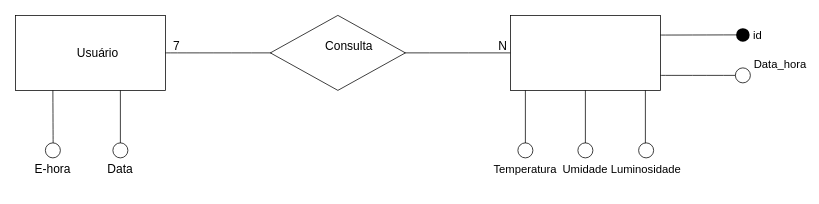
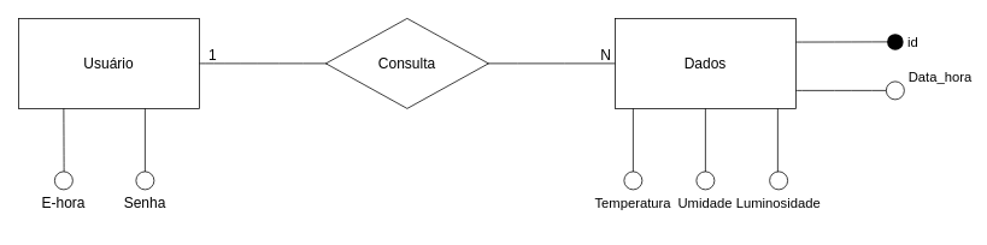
- <mxCell id="7" value="Consulta" style="text;strokeColor=none;fillColor=none;html=1;align=center;verticalAlign=middle;whiteSpace=wrap;rounded=0;fontSize=16;" vertex="1" parent="1"><mxGeometry x="435" y="45" width="60" height="30" as="geometry" /></mxCell>
+ <mxCell id="7" value="Consulta" style="text;strokeColor=none;fillColor=none;html=1;align=center;verticalAlign=middle;whiteSpace=wrap;rounded=0;fontSize=16;" vertex="1" parent="1"><mxGeometry x="420" y="55" width="60" height="30" as="geometry" /></mxCell>
- <mxCell id="9" value="7" style="text;strokeColor=none;fillColor=none;html=1;align=center;verticalAlign=middle;whiteSpace=wrap;rounded=0;fontSize=16;" vertex="1" parent="1"><mxGeometry x="210" y="50" width="50" height="22.5" as="geometry" /></mxCell>
+ <mxCell id="9" value="1" style="text;strokeColor=none;fillColor=none;html=1;align=center;verticalAlign=middle;whiteSpace=wrap;rounded=0;fontSize=16;" vertex="1" parent="1"><mxGeometry x="210" y="50" width="50" height="22.5" as="geometry" /></mxCell>
- <mxCell id="4" value="Usuário" style="text;strokeColor=none;fillColor=none;html=1;align=center;verticalAlign=middle;whiteSpace=wrap;rounded=0;fontSize=16;" vertex="1" parent="1"><mxGeometry x="85" y="37.5" width="90" height="65" as="geometry" /></mxCell>
+ <mxCell id="4" value="Usuário" style="text;strokeColor=none;fillColor=none;html=1;align=center;verticalAlign=middle;whiteSpace=wrap;rounded=0;fontSize=16;" vertex="1" parent="1"><mxGeometry x="75" y="37.5" width="90" height="65" as="geometry" /></mxCell>
+ <mxCell id="8" value="Dados" style="text;strokeColor=none;fillColor=none;html=1;align=center;verticalAlign=middle;whiteSpace=wrap;rounded=0;fontSize=16;" vertex="1" parent="1"><mxGeometry x="750" y="55" width="60" height="30" as="geometry" /></mxCell>
- <mxCell id="16" value="Data" style="text;strokeColor=none;fillColor=none;html=1;align=center;verticalAlign=middle;whiteSpace=wrap;rounded=0;fontSize=16;" vertex="1" parent="1"><mxGeometry x="130" y="210" width="60" height="30" as="geometry" /></mxCell>
+ <mxCell id="16" value="Senha" style="text;strokeColor=none;fillColor=none;html=1;align=center;verticalAlign=middle;whiteSpace=wrap;rounded=0;fontSize=16;" vertex="1" parent="1"><mxGeometry x="130" y="210" width="60" height="30" as="geometry" /></mxCell>
